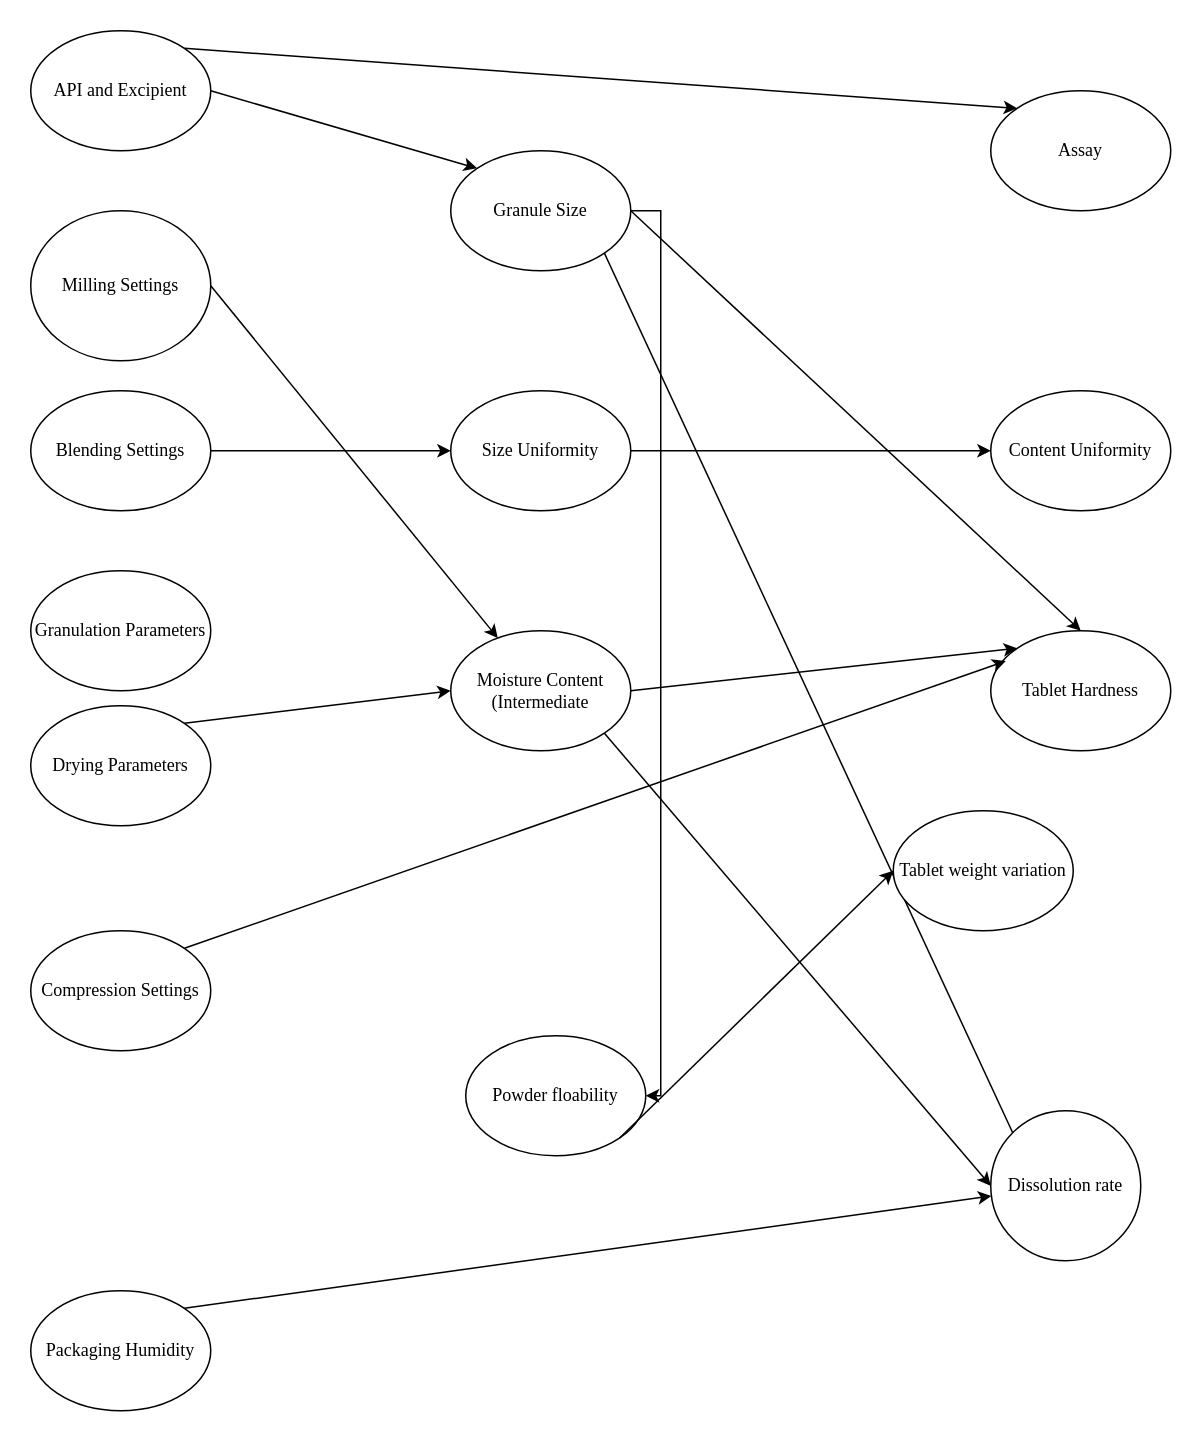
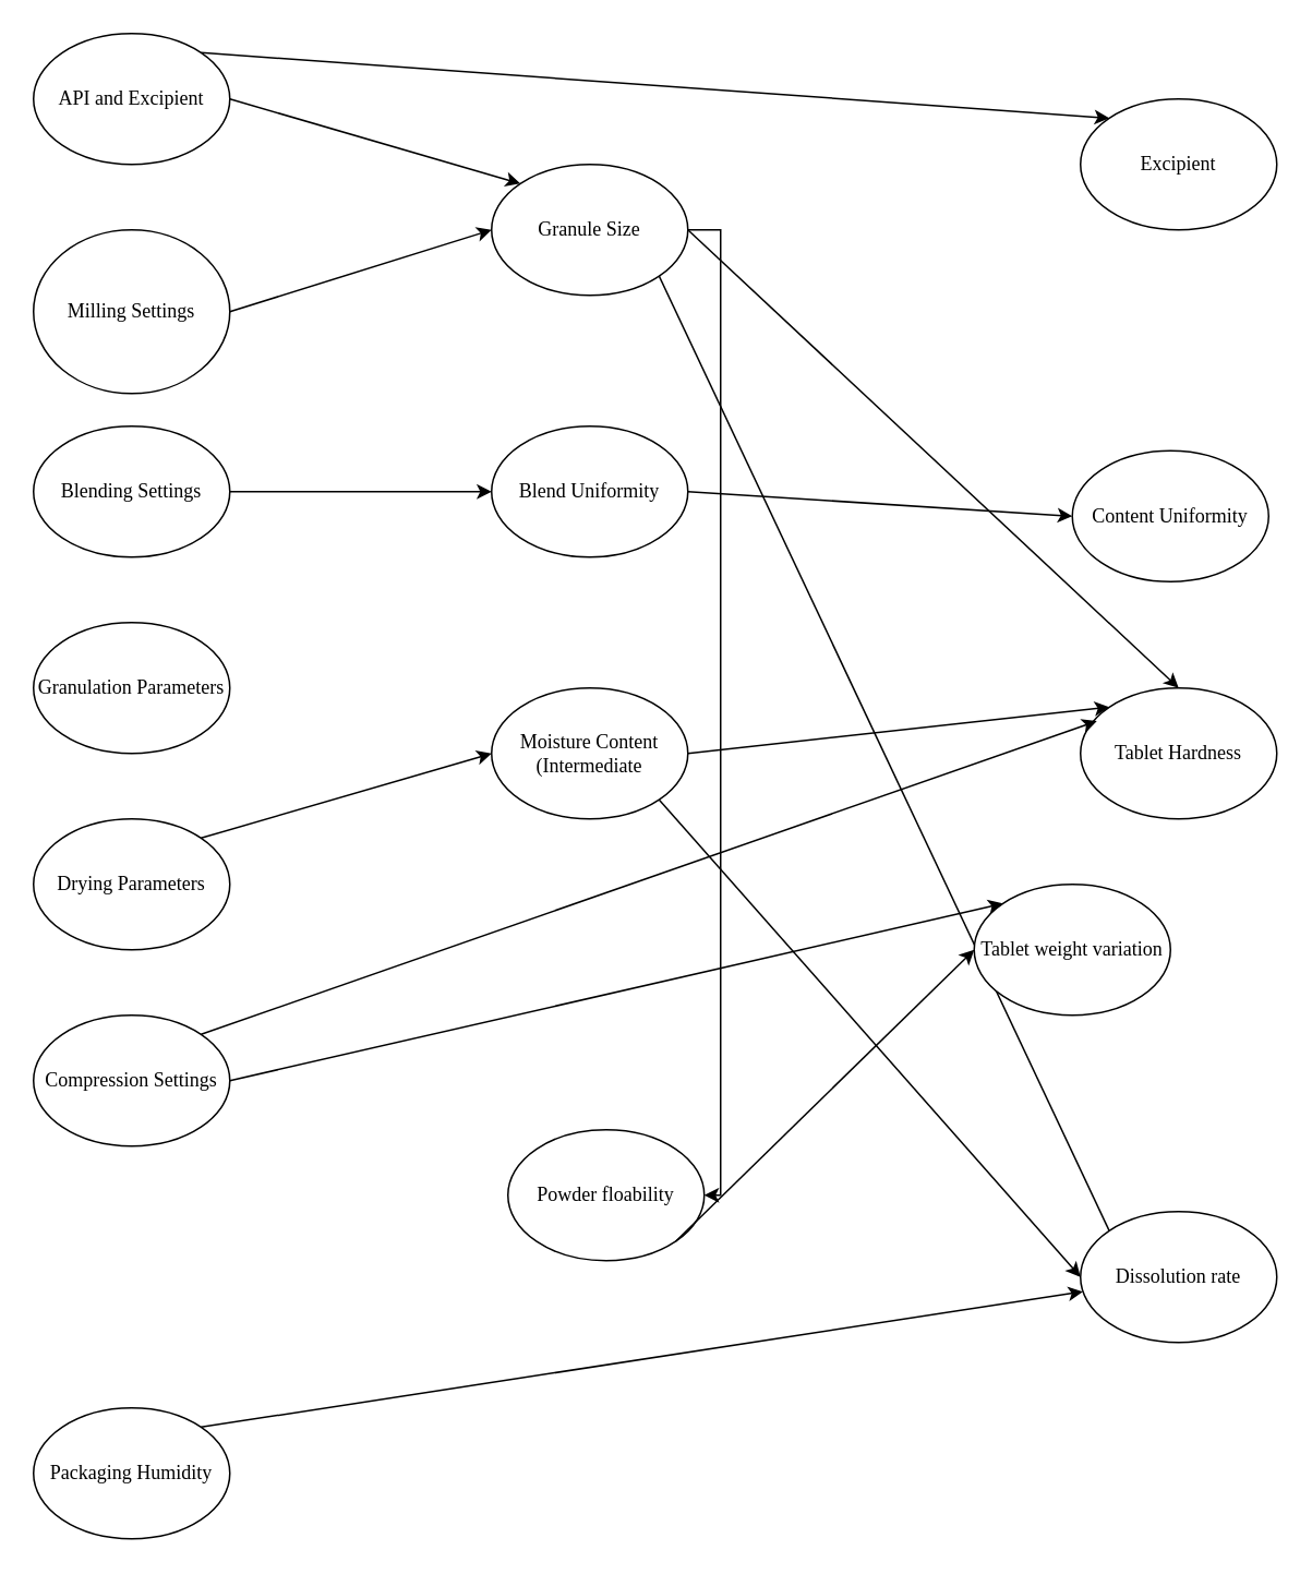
- <mxCell id="13" value="Assay" style="ellipse;whiteSpace=wrap;html=1;fillColor=light-dark(#FFFFFF,#00FF00);fontFamily=Times New Roman;" vertex="1" parent="1"><mxGeometry x="660" y="60" width="120" height="80" as="geometry" /></mxCell>
+ <mxCell id="13" value="Excipient" style="ellipse;whiteSpace=wrap;html=1;fillColor=light-dark(#FFFFFF,#00FF00);fontFamily=Times New Roman;" vertex="1" parent="1"><mxGeometry x="660" y="60" width="120" height="80" as="geometry" /></mxCell>
- <mxCell id="10" value="Size Uniformity" style="ellipse;whiteSpace=wrap;html=1;fillColor=light-dark(#FFFFFF,#999900);fontFamily=Times New Roman;" vertex="1" parent="1"><mxGeometry x="300" y="260" width="120" height="80" as="geometry" /></mxCell>
+ <mxCell id="10" value="Blend Uniformity" style="ellipse;whiteSpace=wrap;html=1;fillColor=light-dark(#FFFFFF,#999900);fontFamily=Times New Roman;" vertex="1" parent="1"><mxGeometry x="300" y="260" width="120" height="80" as="geometry" /></mxCell>
- <mxCell id="14" value="Content Uniformity" style="ellipse;whiteSpace=wrap;html=1;fillColor=light-dark(#FFFFFF,#00FF00);fontFamily=Times New Roman;" vertex="1" parent="1"><mxGeometry x="660" y="260" width="120" height="80" as="geometry" /></mxCell>
+ <mxCell id="14" value="Content Uniformity" style="ellipse;whiteSpace=wrap;html=1;fillColor=light-dark(#FFFFFF,#00FF00);fontFamily=Times New Roman;" vertex="1" parent="1"><mxGeometry x="655" y="275" width="120" height="80" as="geometry" /></mxCell>
- <mxCell id="20" value="" style="endArrow=classic;html=1;rounded=0;exitX=1;exitY=0.5;exitDx=0;exitDy=0;" edge="1" parent="1" source="3" target="11"><mxGeometry width="50" height="50" relative="1" as="geometry"><mxPoint x="240" y="250" as="sourcePoint" /><mxPoint x="290" y="200" as="targetPoint" /></mxGeometry></mxCell>
+ <mxCell id="20" value="" style="endArrow=classic;html=1;rounded=0;exitX=1;exitY=0.5;exitDx=0;exitDy=0;entryX=0;entryY=0.5;entryDx=0;entryDy=0;" edge="1" parent="1" source="3" target="9"><mxGeometry width="50" height="50" relative="1" as="geometry"><mxPoint x="240" y="250" as="sourcePoint" /><mxPoint x="290" y="200" as="targetPoint" /></mxGeometry></mxCell>
- <mxCell id="6" value="Drying Parameters" style="ellipse;whiteSpace=wrap;html=1;fillColor=light-dark(#FFFFFF,#3333FF);fontFamily=Times New Roman;" vertex="1" parent="1"><mxGeometry x="20" y="470" width="120" height="80" as="geometry" /></mxCell>
+ <mxCell id="6" value="Drying Parameters" style="ellipse;whiteSpace=wrap;html=1;fillColor=light-dark(#FFFFFF,#3333FF);fontFamily=Times New Roman;" vertex="1" parent="1"><mxGeometry x="20" y="500" width="120" height="80" as="geometry" /></mxCell>
+ <mxCell id="32" value="" style="endArrow=classic;html=1;rounded=0;exitX=1;exitY=0.5;exitDx=0;exitDy=0;entryX=0;entryY=0;entryDx=0;entryDy=0;" edge="1" parent="1" source="7" target="19"><mxGeometry width="50" height="50" relative="1" as="geometry"><mxPoint x="410" y="640" as="sourcePoint" /><mxPoint x="460" y="590" as="targetPoint" /></mxGeometry></mxCell>
- <mxCell id="15" value="Dissolution rate" style="ellipse;whiteSpace=wrap;html=1;fillColor=light-dark(#FFFFFF,#00FF00);fontFamily=Times New Roman;" vertex="1" parent="1"><mxGeometry x="660" y="740" width="100" height="100" as="geometry" /></mxCell>
+ <mxCell id="15" value="Dissolution rate" style="ellipse;whiteSpace=wrap;html=1;fillColor=light-dark(#FFFFFF,#00FF00);fontFamily=Times New Roman;" vertex="1" parent="1"><mxGeometry x="660" y="740" width="120" height="80" as="geometry" /></mxCell>
